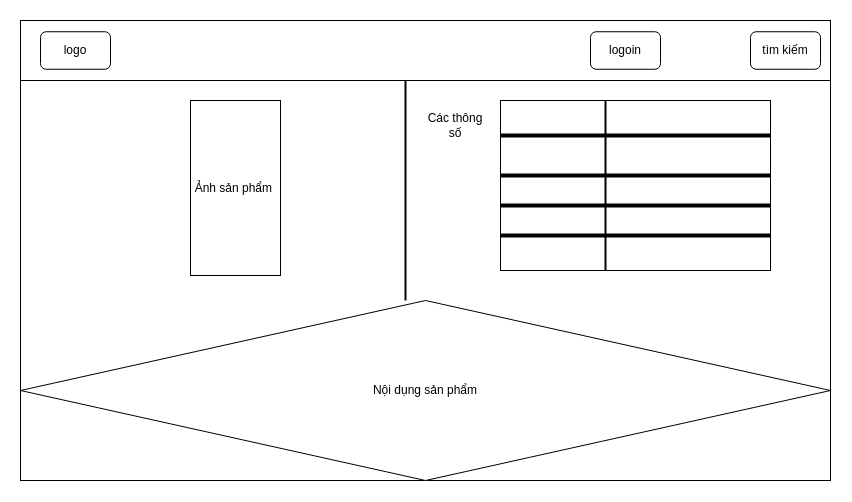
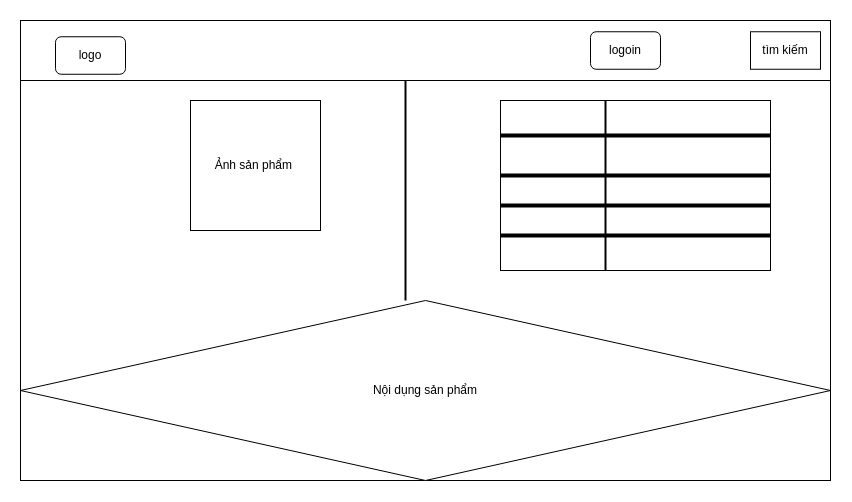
- <mxCell id="4" value="logo" style="rounded=1;whiteSpace=wrap;html=1;" vertex="1" parent="1"><mxGeometry x="40" y="31.25" width="70" height="37.5" as="geometry" /></mxCell>
+ <mxCell id="4" value="logo" style="rounded=1;whiteSpace=wrap;html=1;" vertex="1" parent="1"><mxGeometry x="55" y="36.25" width="70" height="37.5" as="geometry" /></mxCell>
- <mxCell id="6" value="tìm kiếm" style="rounded=1;whiteSpace=wrap;html=1;" vertex="1" parent="1"><mxGeometry x="750" y="31.25" width="70" height="37.5" as="geometry" /></mxCell>
+ <mxCell id="6" value="tìm kiếm" style="whiteSpace=wrap;html=1;rounded=0;" vertex="1" parent="1"><mxGeometry x="750" y="31.25" width="70" height="37.5" as="geometry" /></mxCell>
- <mxCell id="15" value="Các thông số" style="text;html=1;align=center;verticalAlign=middle;whiteSpace=wrap;rounded=0;" vertex="1" parent="1"><mxGeometry x="425" y="110" width="60" height="30" as="geometry" /></mxCell>
- <mxCell id="7" value="Ảnh sản phẩm&amp;nbsp;" style="whiteSpace=wrap;html=1;aspect=fixed;" vertex="1" parent="1"><mxGeometry x="190" y="100" width="90" height="175" as="geometry" /></mxCell>
+ <mxCell id="7" value="Ảnh sản phẩm&amp;nbsp;" style="whiteSpace=wrap;html=1;aspect=fixed;" vertex="1" parent="1"><mxGeometry x="190" y="100" width="130" height="130" as="geometry" /></mxCell>
